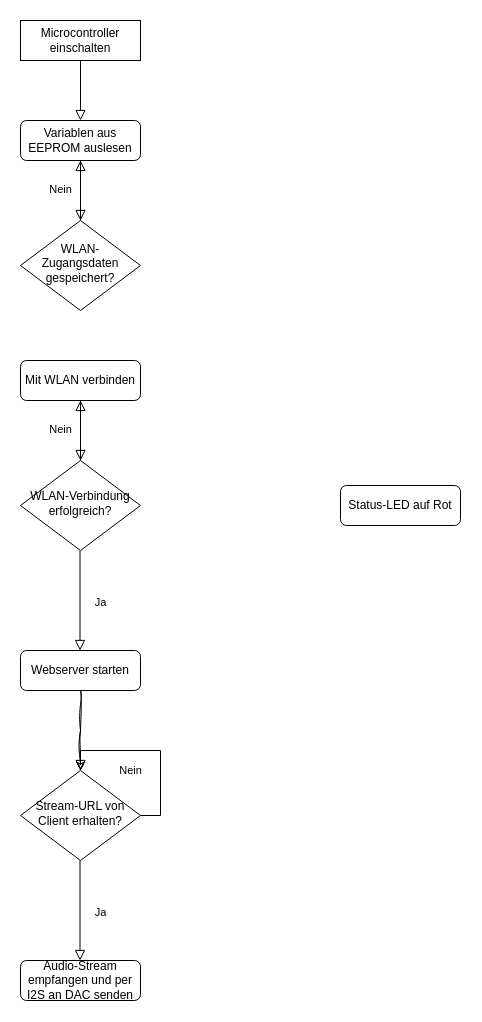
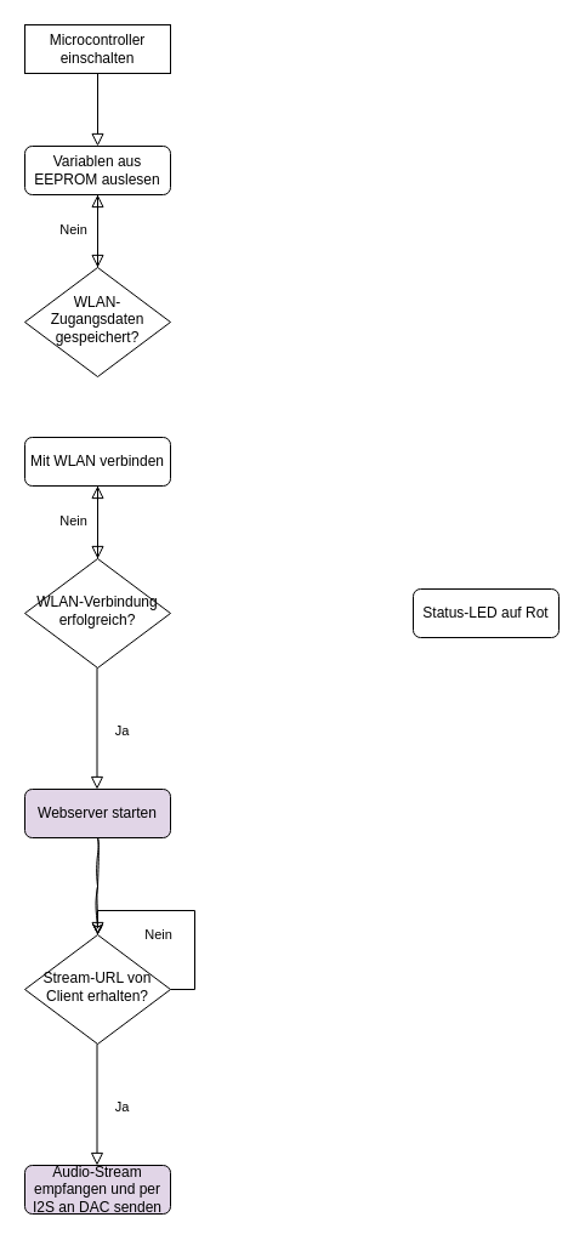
- <mxCell id="14" value="Webserver starten" style="rounded=1;whiteSpace=wrap;html=1;fontSize=12;glass=0;strokeWidth=1;shadow=0;" parent="1" vertex="1"><mxGeometry x="20" y="650" width="120" height="40" as="geometry" /></mxCell>
+ <mxCell id="14" value="Webserver starten" style="rounded=1;whiteSpace=wrap;html=1;fontSize=12;glass=0;strokeWidth=1;shadow=0;fillColor=#e1d5e7;" parent="1" vertex="1"><mxGeometry x="20" y="650" width="120" height="40" as="geometry" /></mxCell>
- <mxCell id="18" value="Audio-Stream empfangen und per I2S an DAC senden" style="rounded=1;whiteSpace=wrap;html=1;fontSize=12;glass=0;strokeWidth=1;shadow=0;" parent="1" vertex="1"><mxGeometry x="20" y="960" width="120" height="40" as="geometry" /></mxCell>
+ <mxCell id="18" value="Audio-Stream empfangen und per I2S an DAC senden" style="rounded=1;whiteSpace=wrap;html=1;fontSize=12;glass=0;strokeWidth=1;shadow=0;fillColor=#e1d5e7;" parent="1" vertex="1"><mxGeometry x="20" y="960" width="120" height="40" as="geometry" /></mxCell>
